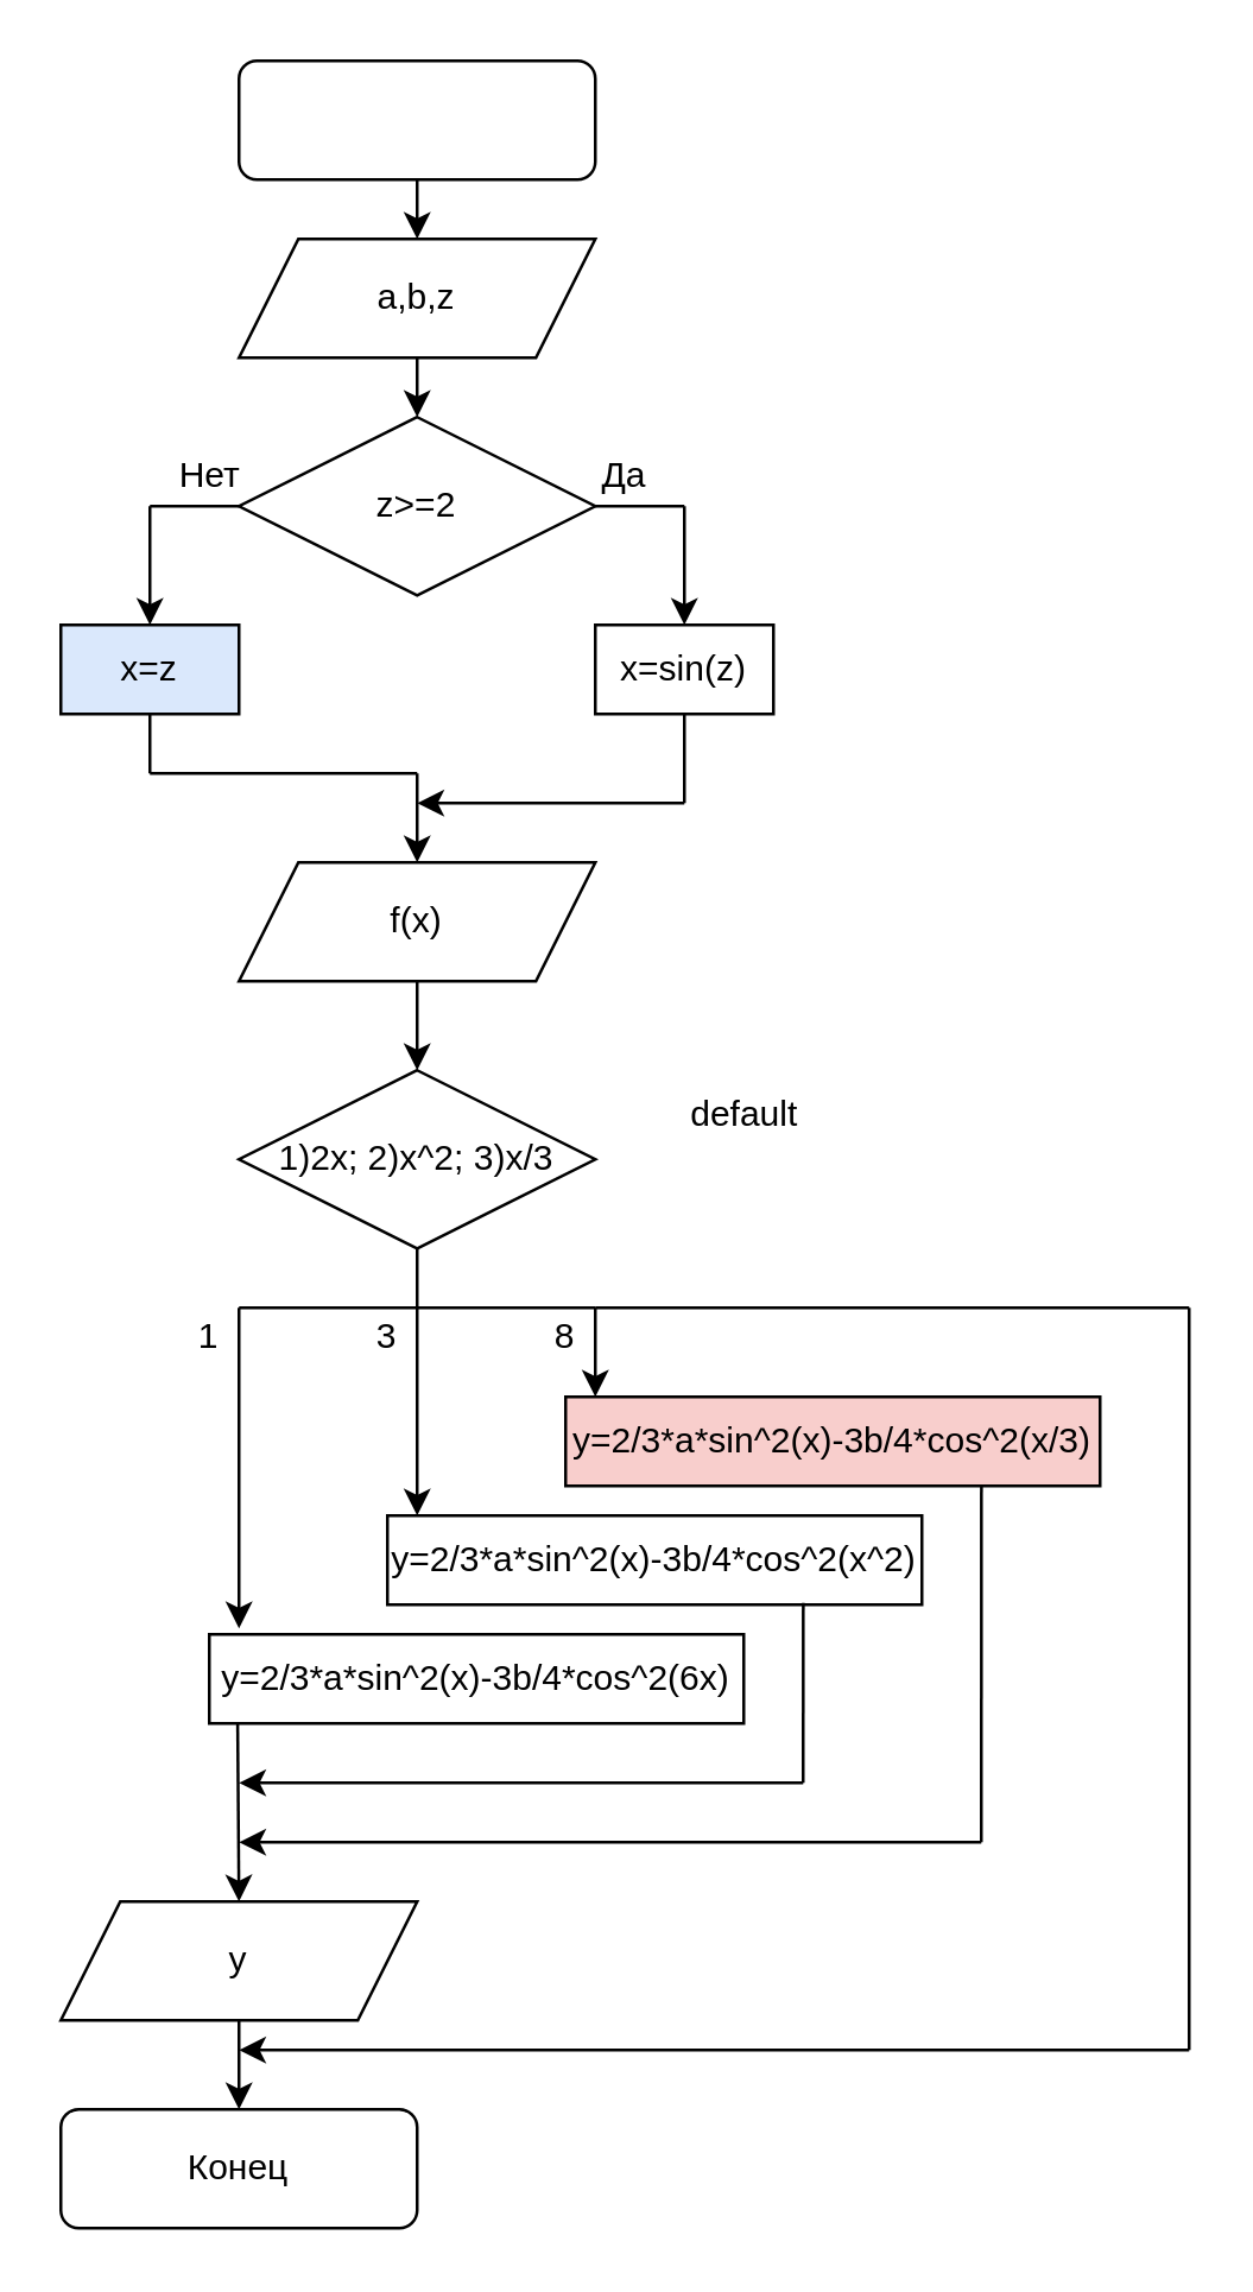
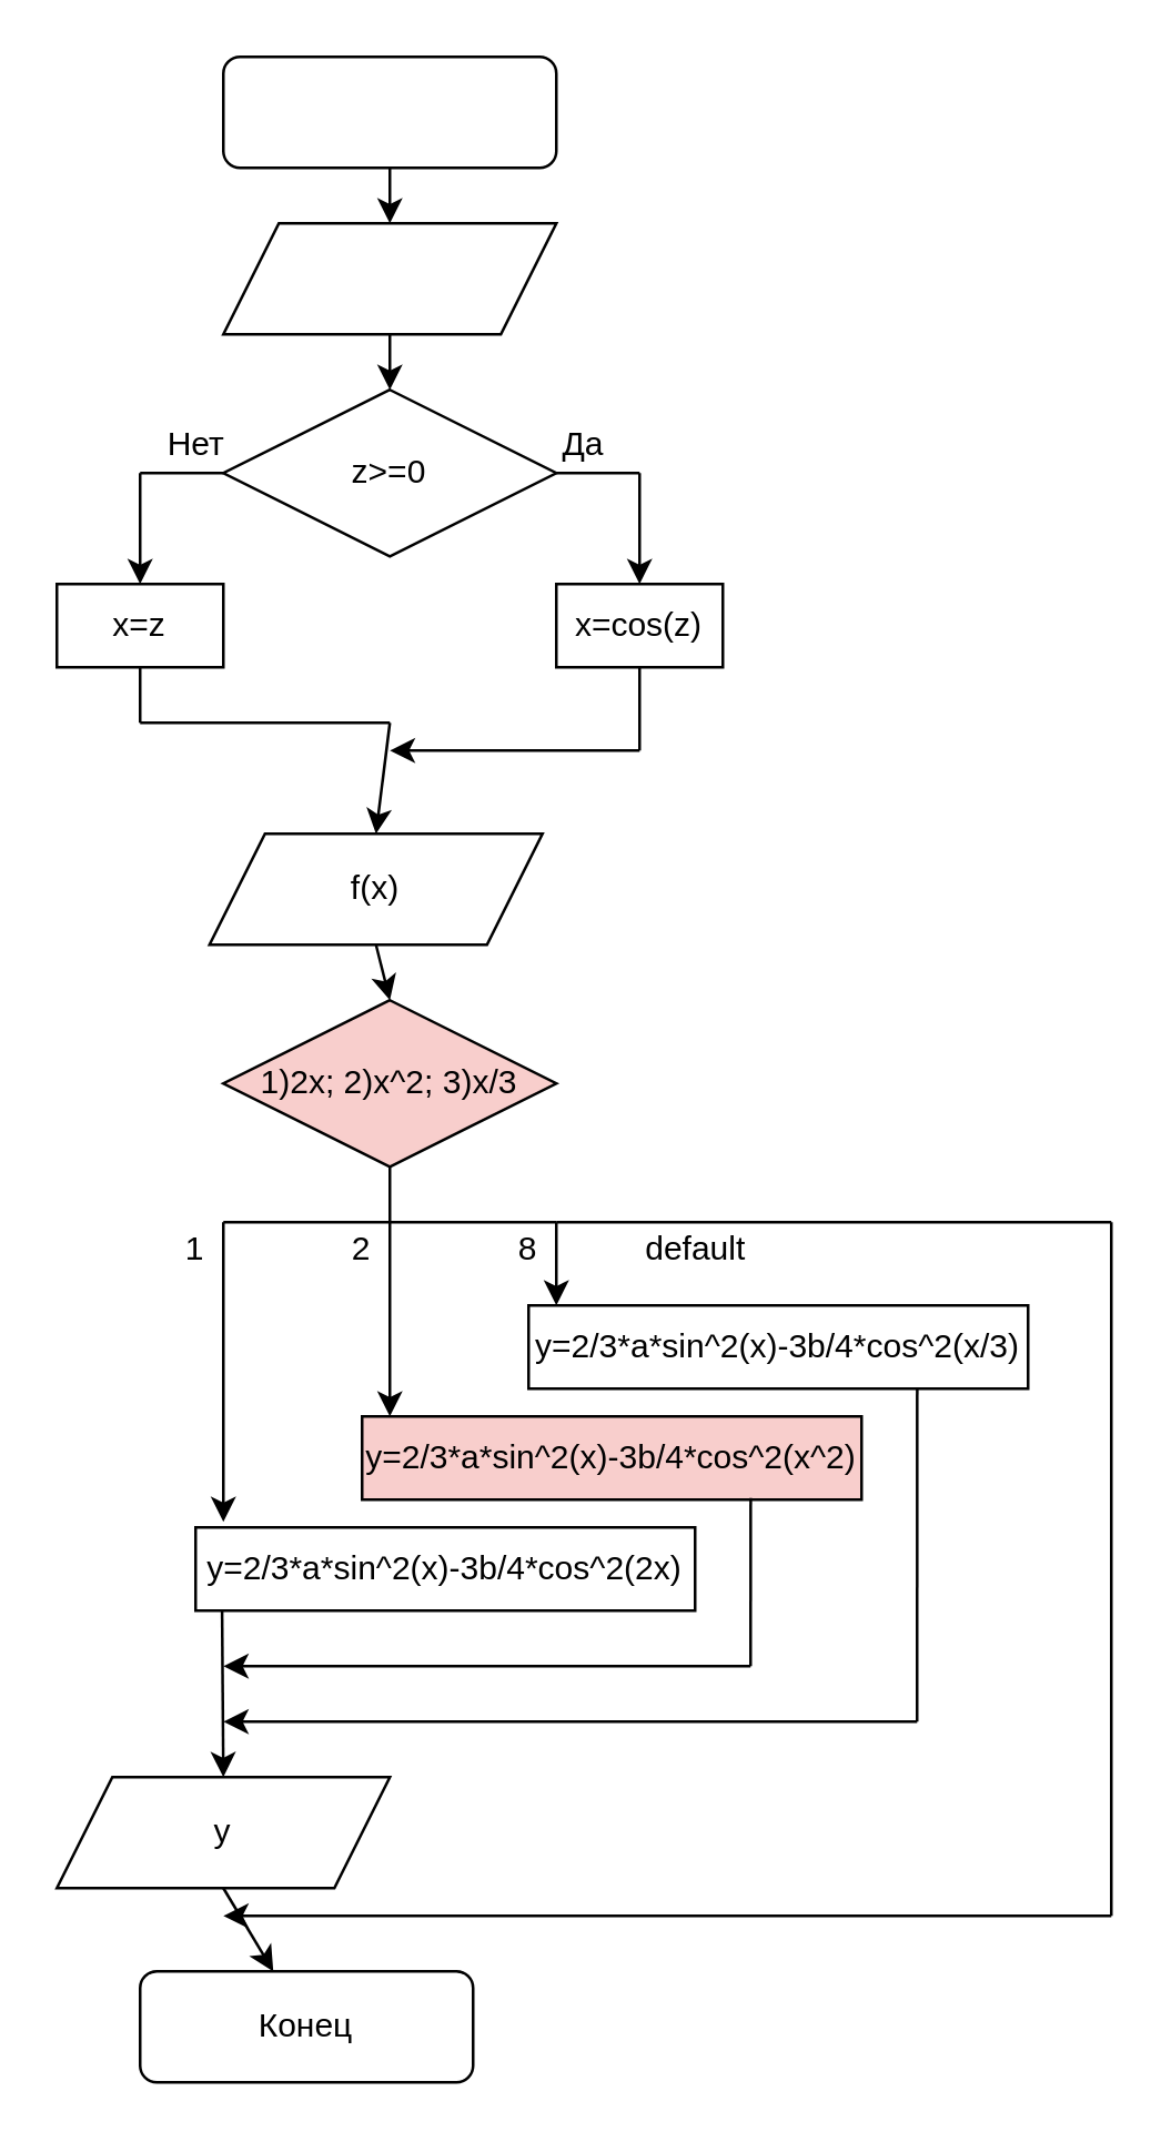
- <mxCell id="5" value="a,b,z" style="text;html=1;strokeColor=none;fillColor=none;align=center;verticalAlign=middle;whiteSpace=wrap;rounded=0;" parent="1" vertex="1"><mxGeometry x="120" y="90" width="40" height="20" as="geometry" /></mxCell>
- <mxCell id="6" value="z&amp;gt;=2" style="rhombus;whiteSpace=wrap;html=1;" parent="1" vertex="1"><mxGeometry x="80" y="140" width="120" height="60" as="geometry" /></mxCell>
+ <mxCell id="6" value="z&amp;gt;=0" style="rhombus;whiteSpace=wrap;html=1;" parent="1" vertex="1"><mxGeometry x="80" y="140" width="120" height="60" as="geometry" /></mxCell>
- <mxCell id="15" value="x=z" style="rounded=0;whiteSpace=wrap;html=1;fillColor=#dae8fc;" parent="1" vertex="1"><mxGeometry x="20" y="210" width="60" height="30" as="geometry" /></mxCell>
+ <mxCell id="15" value="x=z" style="rounded=0;whiteSpace=wrap;html=1;" parent="1" vertex="1"><mxGeometry x="20" y="210" width="60" height="30" as="geometry" /></mxCell>
- <mxCell id="12" value="x=sin(z)" style="text;html=1;strokeColor=none;fillColor=none;align=center;verticalAlign=middle;whiteSpace=wrap;rounded=0;" parent="1" vertex="1"><mxGeometry x="210" y="215" width="40" height="20" as="geometry" /></mxCell>
+ <mxCell id="12" value="x=cos(z)" style="text;html=1;strokeColor=none;fillColor=none;align=center;verticalAlign=middle;whiteSpace=wrap;rounded=0;" parent="1" vertex="1"><mxGeometry x="210" y="215" width="40" height="20" as="geometry" /></mxCell>
- <mxCell id="19" value="f(x)" style="shape=parallelogram;perimeter=parallelogramPerimeter;whiteSpace=wrap;html=1;fixedSize=1;" parent="1" vertex="1"><mxGeometry x="80" y="290" width="120" height="40" as="geometry" /></mxCell>
+ <mxCell id="19" value="f(x)" style="shape=parallelogram;perimeter=parallelogramPerimeter;whiteSpace=wrap;html=1;fixedSize=1;" parent="1" vertex="1"><mxGeometry x="75" y="300" width="120" height="40" as="geometry" /></mxCell>
- <mxCell id="45" value="default" style="text;html=1;align=center;verticalAlign=middle;resizable=0;points=[];autosize=1;" parent="1" vertex="1"><mxGeometry x="225" y="365" width="50" height="20" as="geometry" /></mxCell>
+ <mxCell id="45" value="default" style="text;html=1;align=center;verticalAlign=middle;resizable=0;points=[];autosize=1;" parent="1" vertex="1"><mxGeometry x="225" y="440" width="50" height="20" as="geometry" /></mxCell>
- <mxCell id="24" value="1)2x; 2)x^2; 3)x/3" style="rhombus;whiteSpace=wrap;html=1;" parent="1" vertex="1"><mxGeometry x="80" y="360" width="120" height="60" as="geometry" /></mxCell>
+ <mxCell id="24" value="1)2x; 2)x^2; 3)x/3" style="rhombus;whiteSpace=wrap;html=1;fillColor=#f8cecc;" parent="1" vertex="1"><mxGeometry x="80" y="360" width="120" height="60" as="geometry" /></mxCell>
- <mxCell id="31" value="3" style="text;html=1;strokeColor=none;fillColor=none;align=center;verticalAlign=middle;whiteSpace=wrap;rounded=0;" parent="1" vertex="1"><mxGeometry x="110" y="440" width="40" height="20" as="geometry" /></mxCell>
+ <mxCell id="31" value="2" style="text;html=1;strokeColor=none;fillColor=none;align=center;verticalAlign=middle;whiteSpace=wrap;rounded=0;" parent="1" vertex="1"><mxGeometry x="110" y="440" width="40" height="20" as="geometry" /></mxCell>
- <mxCell id="33" value="y=2/3*a*sin^2(x)-3b/4*cos^2(x/3)" style="rounded=0;whiteSpace=wrap;html=1;fillColor=#f8cecc;" parent="1" vertex="1"><mxGeometry x="190" y="470" width="180" height="30" as="geometry" /></mxCell>
+ <mxCell id="33" value="y=2/3*a*sin^2(x)-3b/4*cos^2(x/3)" style="rounded=0;whiteSpace=wrap;html=1;" parent="1" vertex="1"><mxGeometry x="190" y="470" width="180" height="30" as="geometry" /></mxCell>
- <mxCell id="34" value="&lt;span&gt;y=2/3*a*sin^2(x)-3b/4*cos^2(x^2)&lt;/span&gt;" style="rounded=0;whiteSpace=wrap;html=1;" parent="1" vertex="1"><mxGeometry x="130" y="510" width="180" height="30" as="geometry" /></mxCell>
+ <mxCell id="34" value="&lt;span&gt;y=2/3*a*sin^2(x)-3b/4*cos^2(x^2)&lt;/span&gt;" style="rounded=0;whiteSpace=wrap;html=1;fillColor=#f8cecc;" parent="1" vertex="1"><mxGeometry x="130" y="510" width="180" height="30" as="geometry" /></mxCell>
- <mxCell id="35" value="&lt;span&gt;y=2/3*a*sin^2(x)-3b/4*cos^2(6x)&lt;/span&gt;" style="rounded=0;whiteSpace=wrap;html=1;" parent="1" vertex="1"><mxGeometry x="70" y="550" width="180" height="30" as="geometry" /></mxCell>
+ <mxCell id="35" value="&lt;span&gt;y=2/3*a*sin^2(x)-3b/4*cos^2(2x)&lt;/span&gt;" style="rounded=0;whiteSpace=wrap;html=1;" parent="1" vertex="1"><mxGeometry x="70" y="550" width="180" height="30" as="geometry" /></mxCell>
- <mxCell id="43" value="Конец" style="rounded=1;whiteSpace=wrap;html=1;" parent="1" vertex="1"><mxGeometry x="20" y="710" width="120" height="40" as="geometry" /></mxCell>
+ <mxCell id="43" value="Конец" style="rounded=1;whiteSpace=wrap;html=1;" parent="1" vertex="1"><mxGeometry x="50" y="710" width="120" height="40" as="geometry" /></mxCell>
